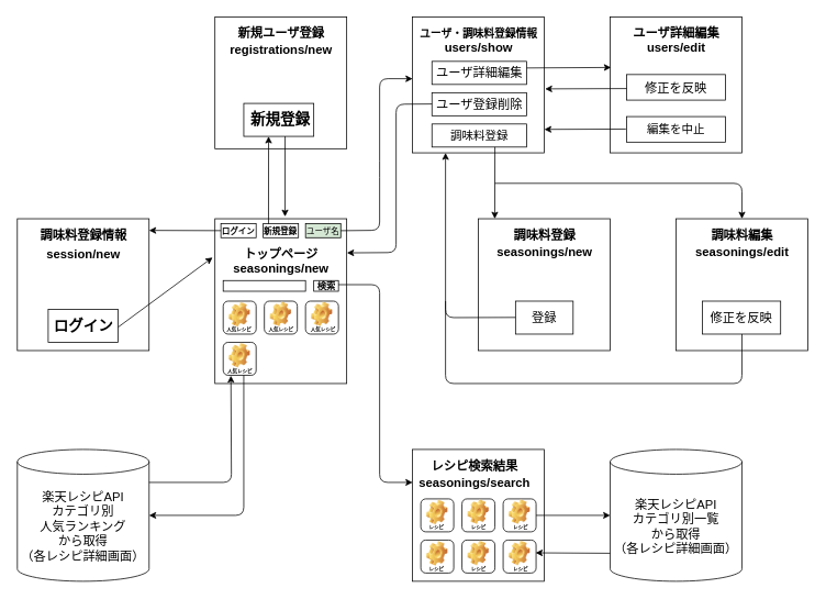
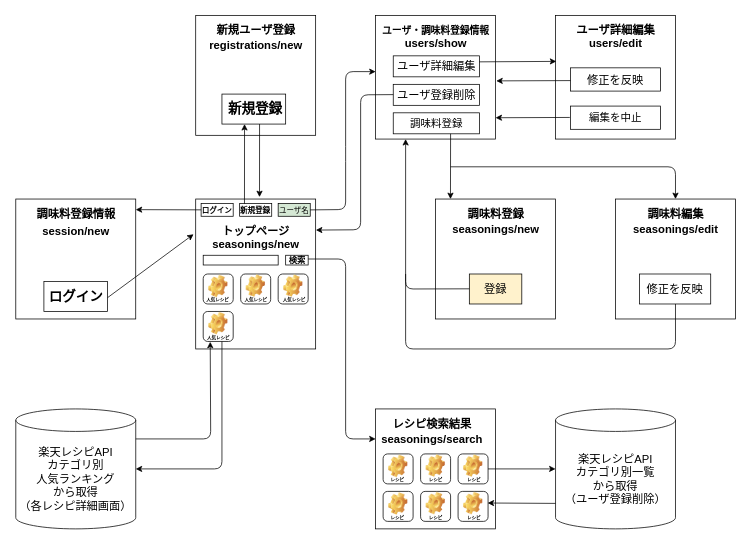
- <mxCell id="64" value="登録" style="rounded=0;whiteSpace=wrap;html=1;fontSize=15;" vertex="1" parent="1"><mxGeometry x="625" y="365" width="70" height="40" as="geometry" /></mxCell>
+ <mxCell id="64" value="登録" style="rounded=0;whiteSpace=wrap;html=1;fontSize=15;fillColor=#fff2cc;" vertex="1" parent="1"><mxGeometry x="625" y="365" width="70" height="40" as="geometry" /></mxCell>
- <mxCell id="72" value="楽天レシピAPI&lt;br style=&quot;font-size: 15px&quot;&gt;カテゴリ別一覧&lt;br&gt;から取得&lt;br style=&quot;font-size: 15px&quot;&gt;（各レシピ詳細画面）" style="shape=cylinder3;whiteSpace=wrap;html=1;boundedLbl=1;backgroundOutline=1;size=15;fontSize=15;" vertex="1" parent="1"><mxGeometry x="740" y="545" width="160" height="160" as="geometry" /></mxCell>
+ <mxCell id="72" value="楽天レシピAPI&lt;br style=&quot;font-size: 15px&quot;&gt;カテゴリ別一覧&lt;br&gt;から取得&lt;br style=&quot;font-size: 15px&quot;&gt;（ユーザ登録削除）" style="shape=cylinder3;whiteSpace=wrap;html=1;boundedLbl=1;backgroundOutline=1;size=15;fontSize=15;" vertex="1" parent="1"><mxGeometry x="740" y="545" width="160" height="160" as="geometry" /></mxCell>
